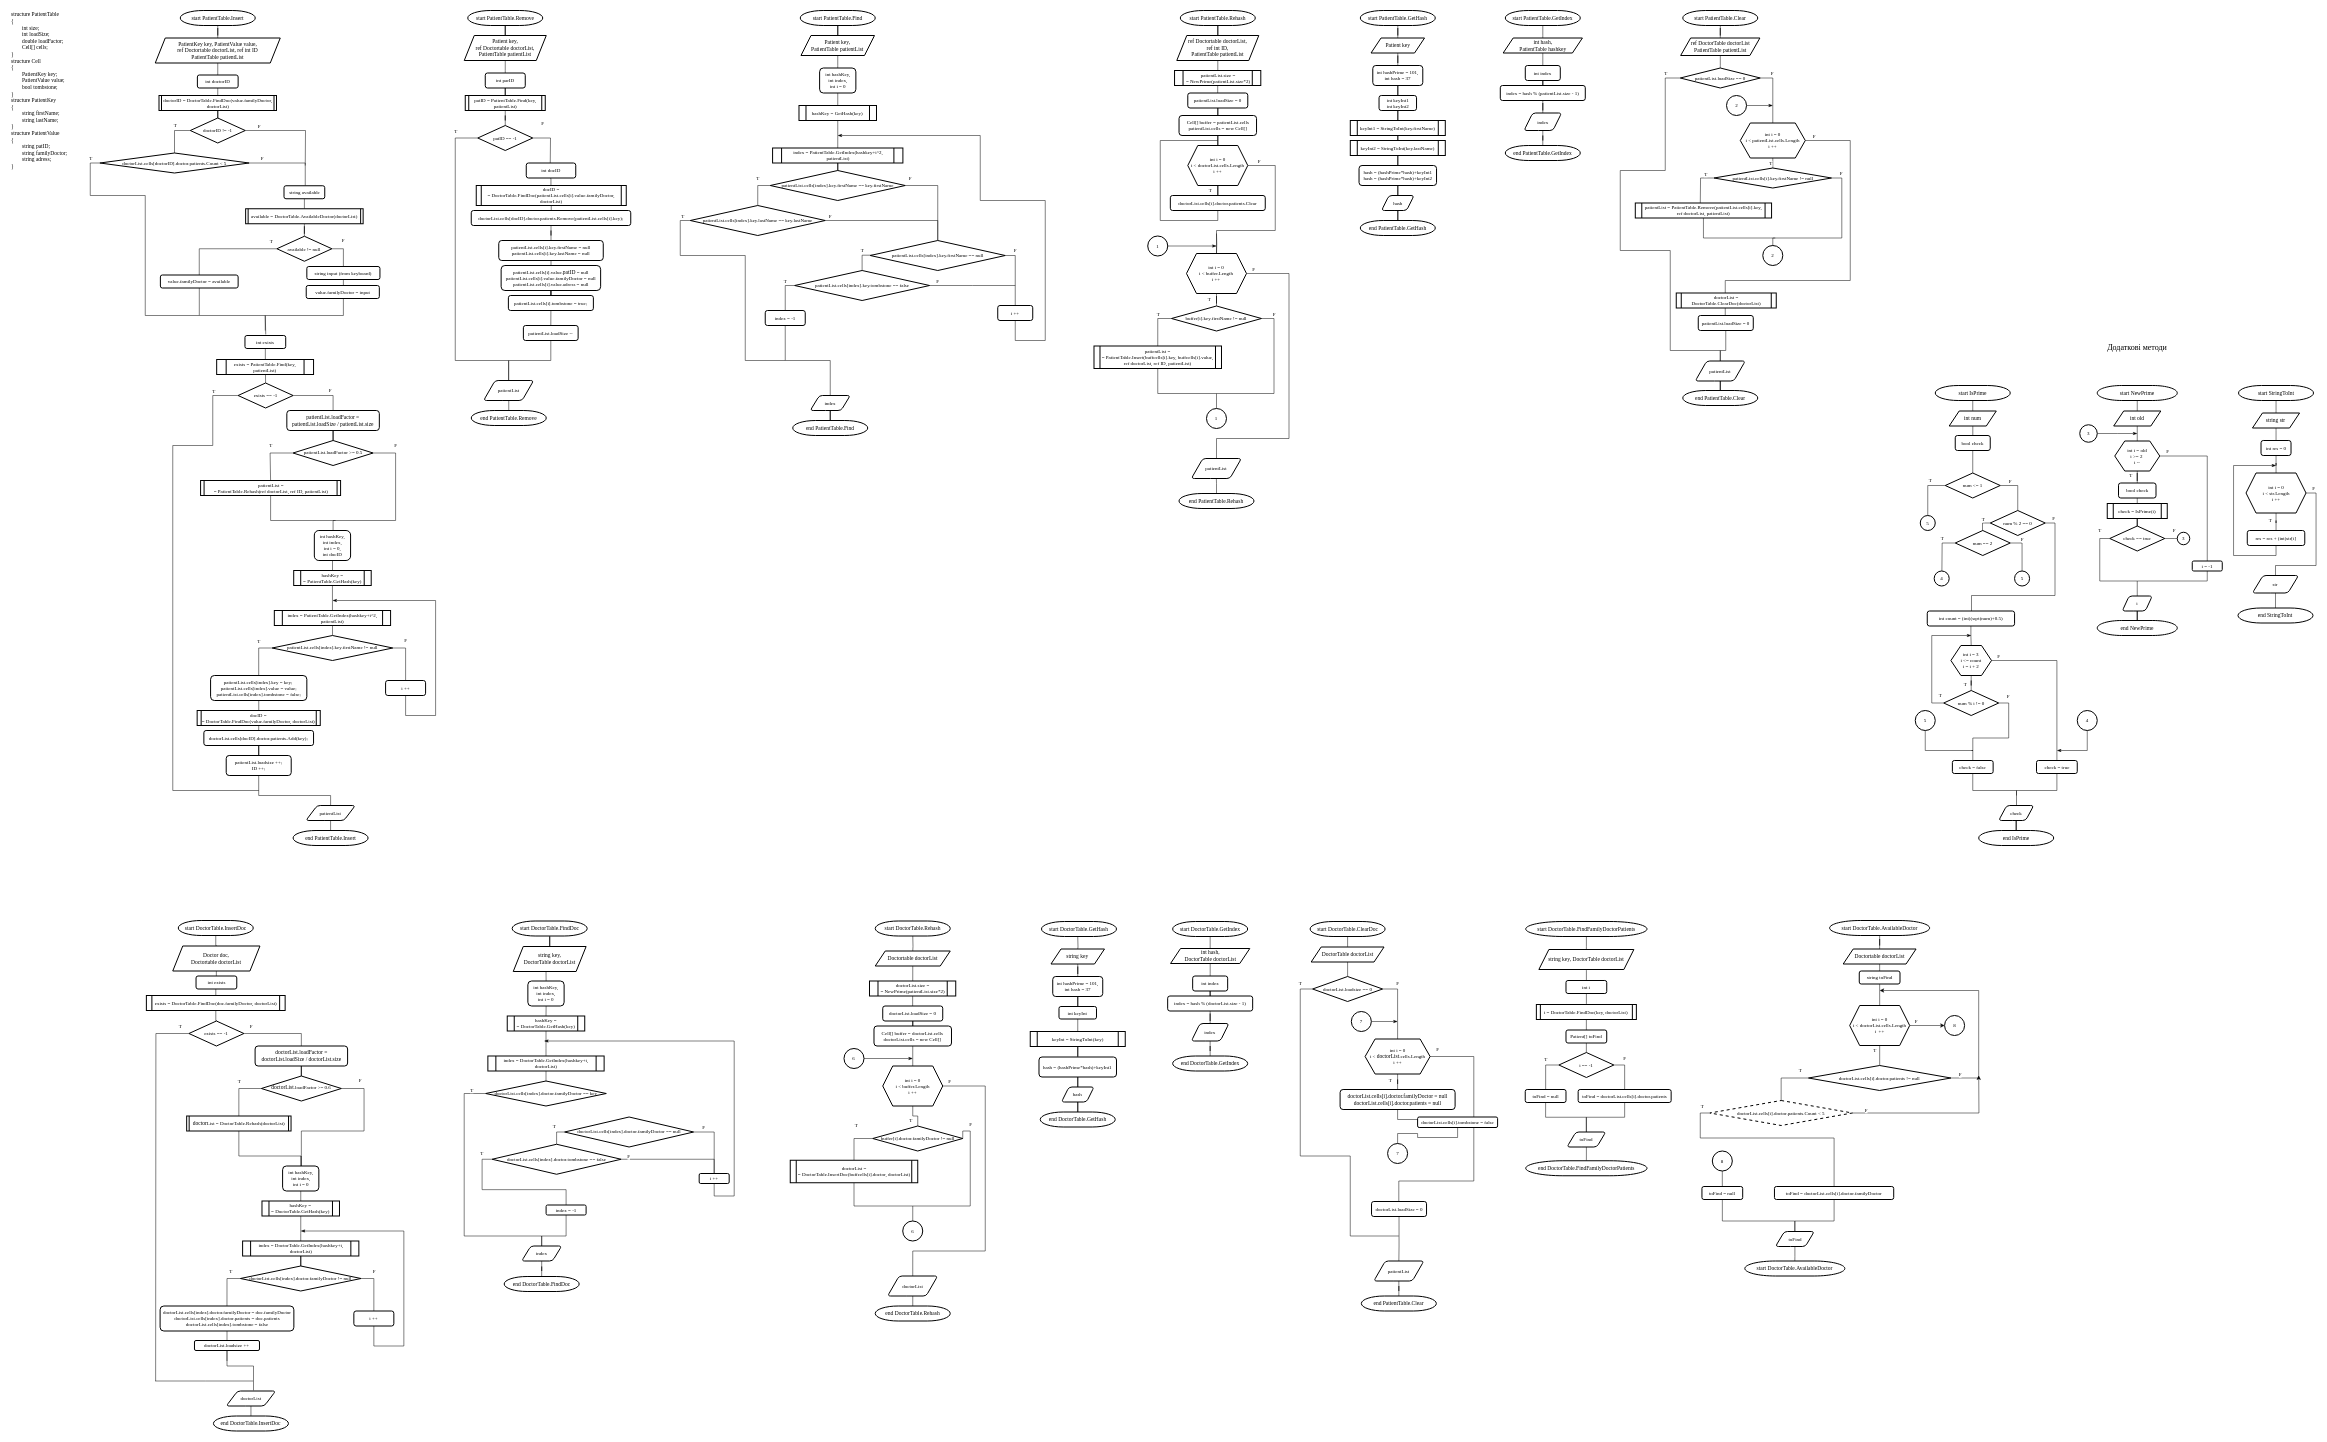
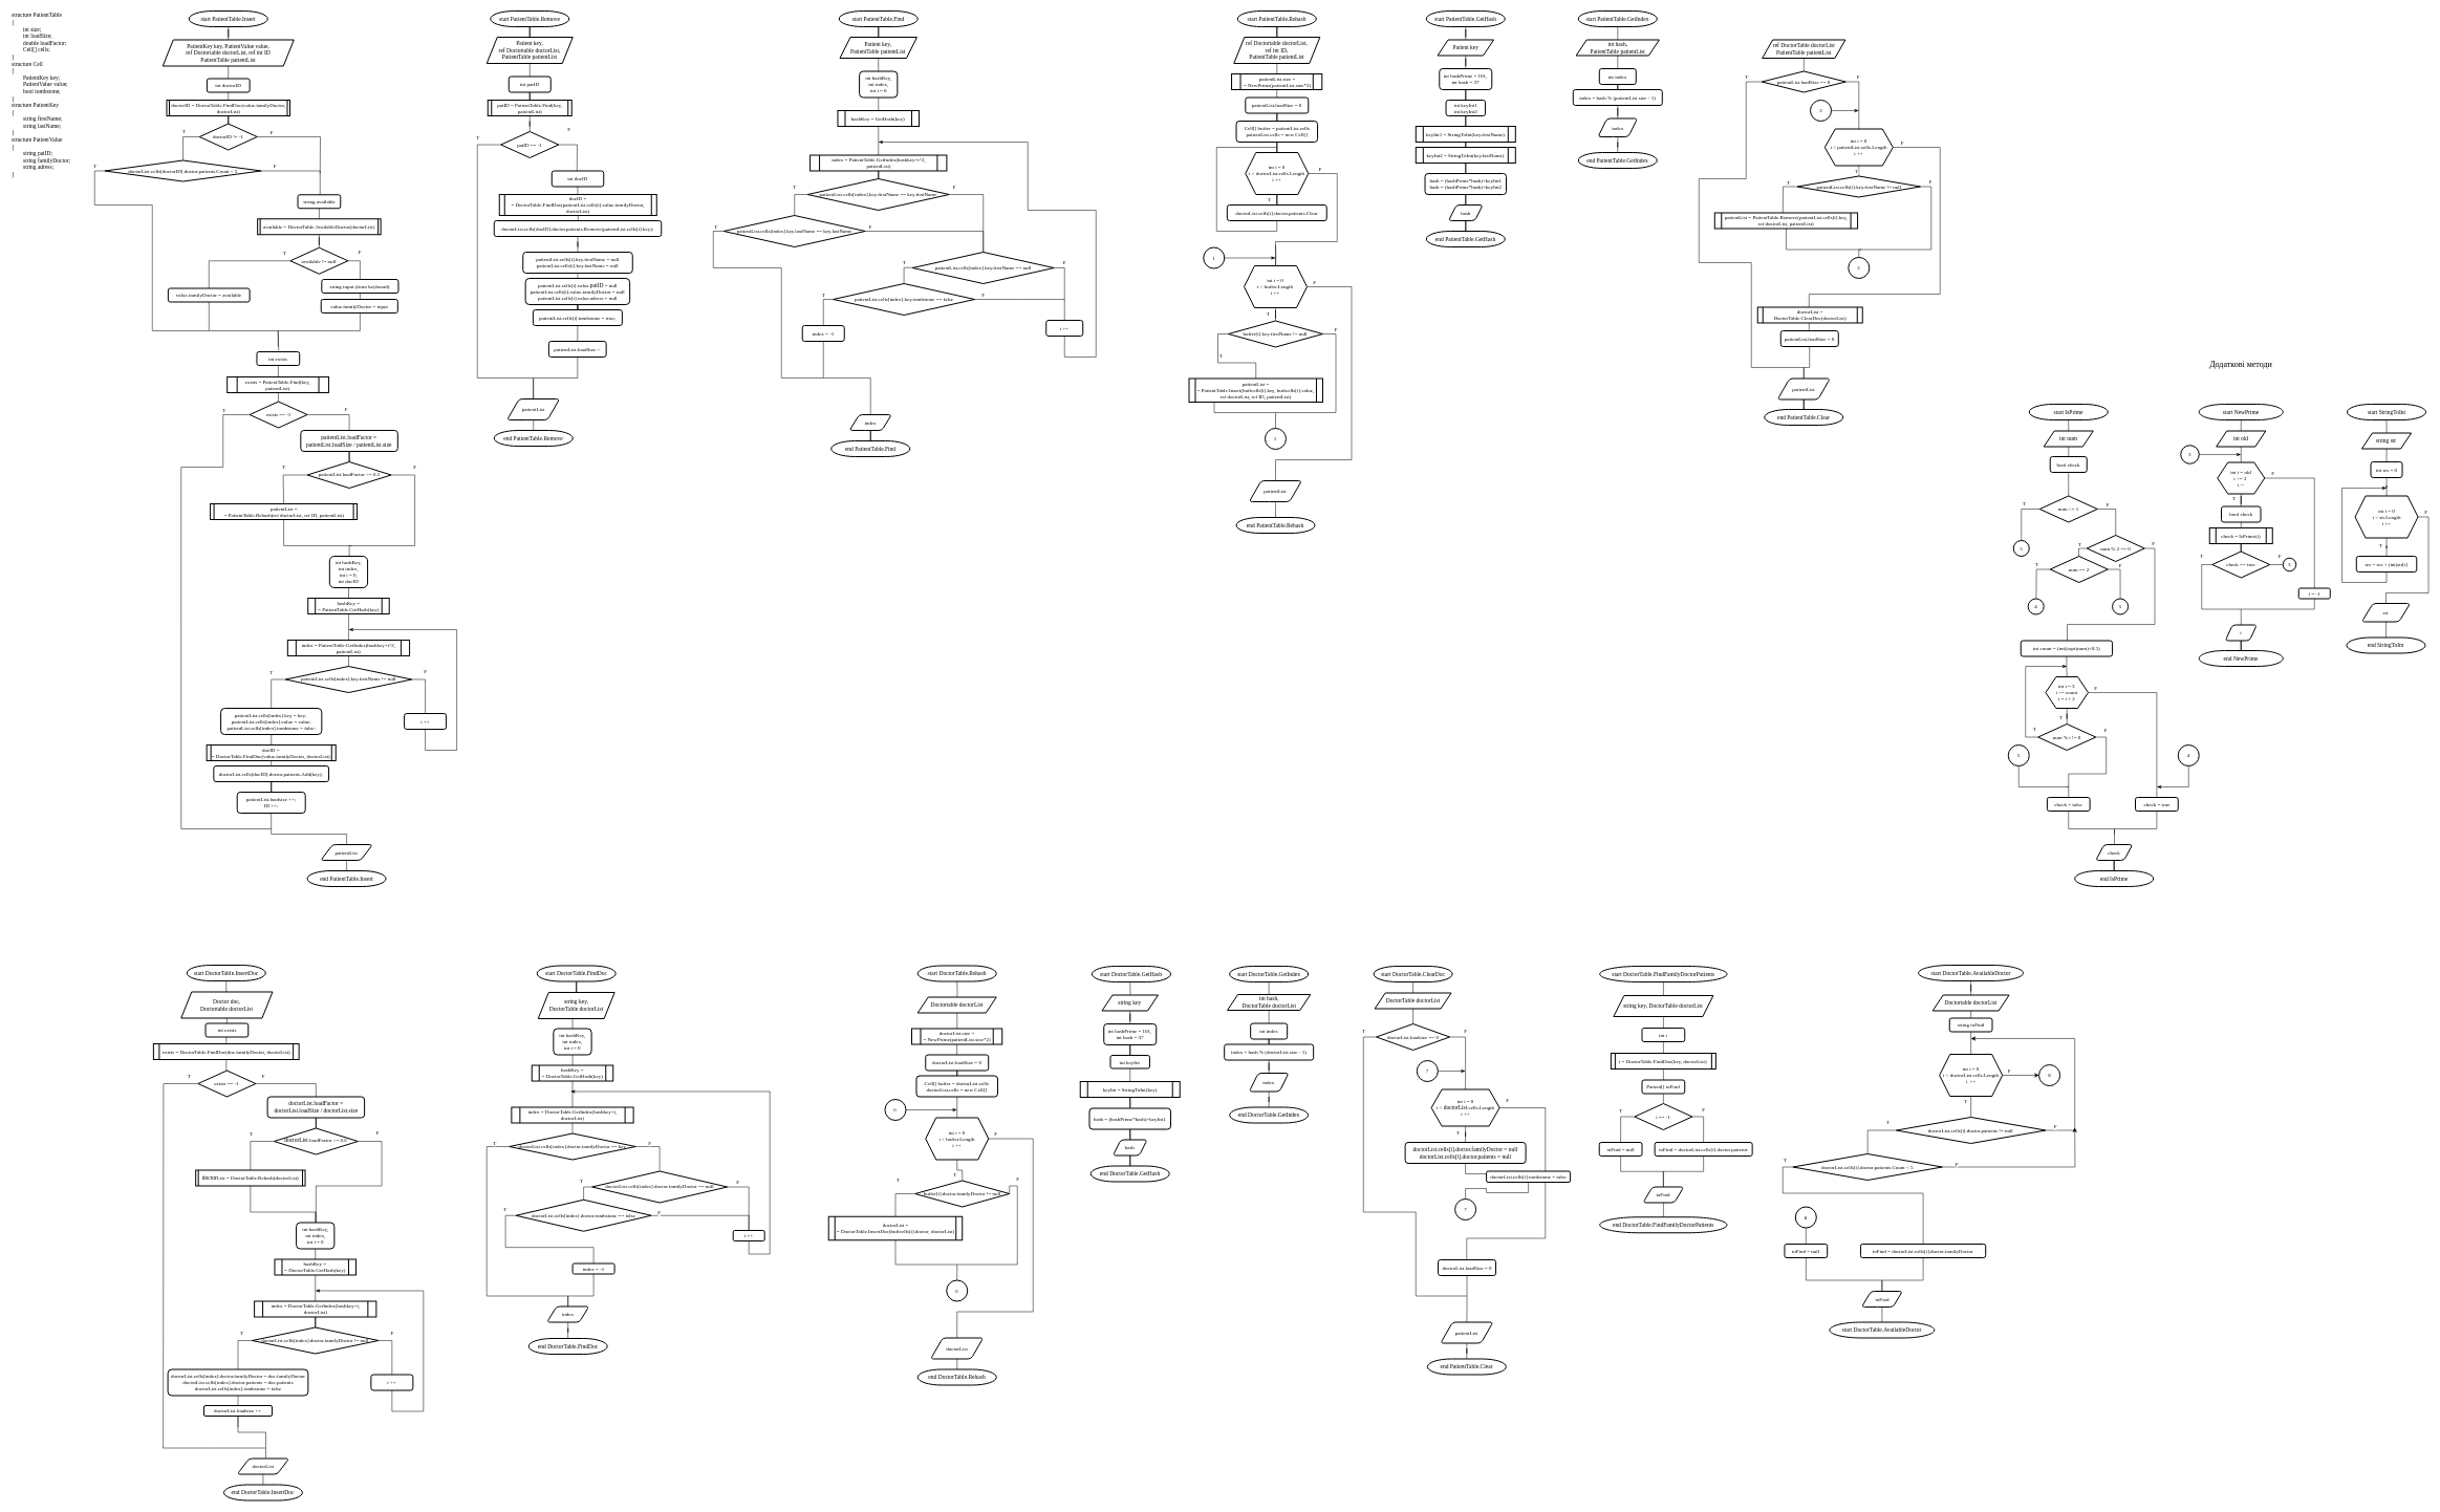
- <mxCell id="21" value="start PatientTable.Clear" style="strokeWidth=2;html=1;shape=mxgraph.flowchart.terminator;whiteSpace=wrap;fontFamily=Times New Roman;fontSize=11;" vertex="1" parent="1"><mxGeometry x="3365.05" y="20" width="150" height="30" as="geometry" /></mxCell>
- <mxCell id="20" style="edgeStyle=orthogonalEdgeStyle;rounded=0;orthogonalLoop=1;jettySize=auto;html=1;entryX=0.5;entryY=0;entryDx=0;entryDy=0;fontFamily=Times New Roman;fontSize=10;endArrow=none;endFill=0;startSize=6;endSize=6;" edge="1" parent="1" source="21" target="188"><mxGeometry relative="1" as="geometry" /></mxCell>
- <mxCell id="168" value="&lt;span style=&quot;font-size: 11px;&quot;&gt;int hash,&lt;br&gt;PatientTable hashkey&lt;br&gt;&lt;/span&gt;" style="shape=parallelogram;perimeter=parallelogramPerimeter;whiteSpace=wrap;html=1;fixedSize=1;fontFamily=Times New Roman;fontSize=11;strokeWidth=2;align=center;spacing=2;" vertex="1" parent="1"><mxGeometry x="3005.84" y="75" width="158.5" height="30" as="geometry" /></mxCell>
+ <mxCell id="168" value="&lt;span style=&quot;font-size: 11px;&quot;&gt;int hash,&lt;br&gt;PatientTable patientList&lt;br&gt;&lt;/span&gt;" style="shape=parallelogram;perimeter=parallelogramPerimeter;whiteSpace=wrap;html=1;fixedSize=1;fontFamily=Times New Roman;fontSize=11;strokeWidth=2;align=center;spacing=2;" vertex="1" parent="1"><mxGeometry x="3005.84" y="75" width="158.5" height="30" as="geometry" /></mxCell>
- <mxCell id="143" value="patientList = &lt;br&gt;= PatientTable.Insert(buffcells[i].key, buffcells[i].value, ref doctorList, ref ID, patientList)" style="shape=process;whiteSpace=wrap;html=1;backgroundOutline=1;strokeWidth=2;rounded=0;sketch=0;fontFamily=Times New Roman;fontSize=10;size=0.046;" vertex="1" parent="1"><mxGeometry x="2187.49" y="691" width="255" height="45" as="geometry" /></mxCell>
+ <mxCell id="143" value="patientList = &lt;br&gt;= PatientTable.Insert(buffcells[i].key, buffcells[i].value, ref doctorList, ref ID, patientList)" style="shape=process;whiteSpace=wrap;html=1;backgroundOutline=1;strokeWidth=2;rounded=0;sketch=0;fontFamily=Times New Roman;fontSize=10;size=0.046;" vertex="1" parent="1"><mxGeometry x="2267.49" y="721" width="255" height="45" as="geometry" /></mxCell>
+ <mxCell id="338" style="edgeStyle=orthogonalEdgeStyle;rounded=0;orthogonalLoop=1;jettySize=auto;html=1;entryX=0.5;entryY=0;entryDx=0;entryDy=0;fontFamily=Times New Roman;fontSize=10;endArrow=none;endFill=0;startSize=6;endSize=6;exitX=1;exitY=0.5;exitDx=0;exitDy=0;" edge="1" parent="1" source="342" target="348"><mxGeometry relative="1" as="geometry" /></mxCell>
+ <mxCell id="339" value="F" style="edgeLabel;html=1;align=center;verticalAlign=middle;resizable=0;points=[];fontSize=10;fontFamily=Times New Roman;" vertex="1" connectable="0" parent="338"><mxGeometry x="-0.115" y="-1" relative="1" as="geometry"><mxPoint x="-15" y="-9" as="offset" /></mxGeometry></mxCell>
- <mxCell id="469" value="doctorList.cells[i].doctor.patients.Count &amp;lt; 5" style="rhombus;whiteSpace=wrap;html=1;strokeWidth=2;rounded=0;sketch=0;fontFamily=Times New Roman;fontSize=10;dashed=1;" vertex="1" parent="1"><mxGeometry x="3419.3" y="2200" width="285" height="50" as="geometry" /></mxCell>
+ <mxCell id="469" value="doctorList.cells[i].doctor.patients.Count &amp;lt; 5" style="rhombus;whiteSpace=wrap;html=1;strokeWidth=2;rounded=0;sketch=0;fontFamily=Times New Roman;fontSize=10;" vertex="1" parent="1"><mxGeometry x="3419.3" y="2200" width="285" height="50" as="geometry" /></mxCell>
